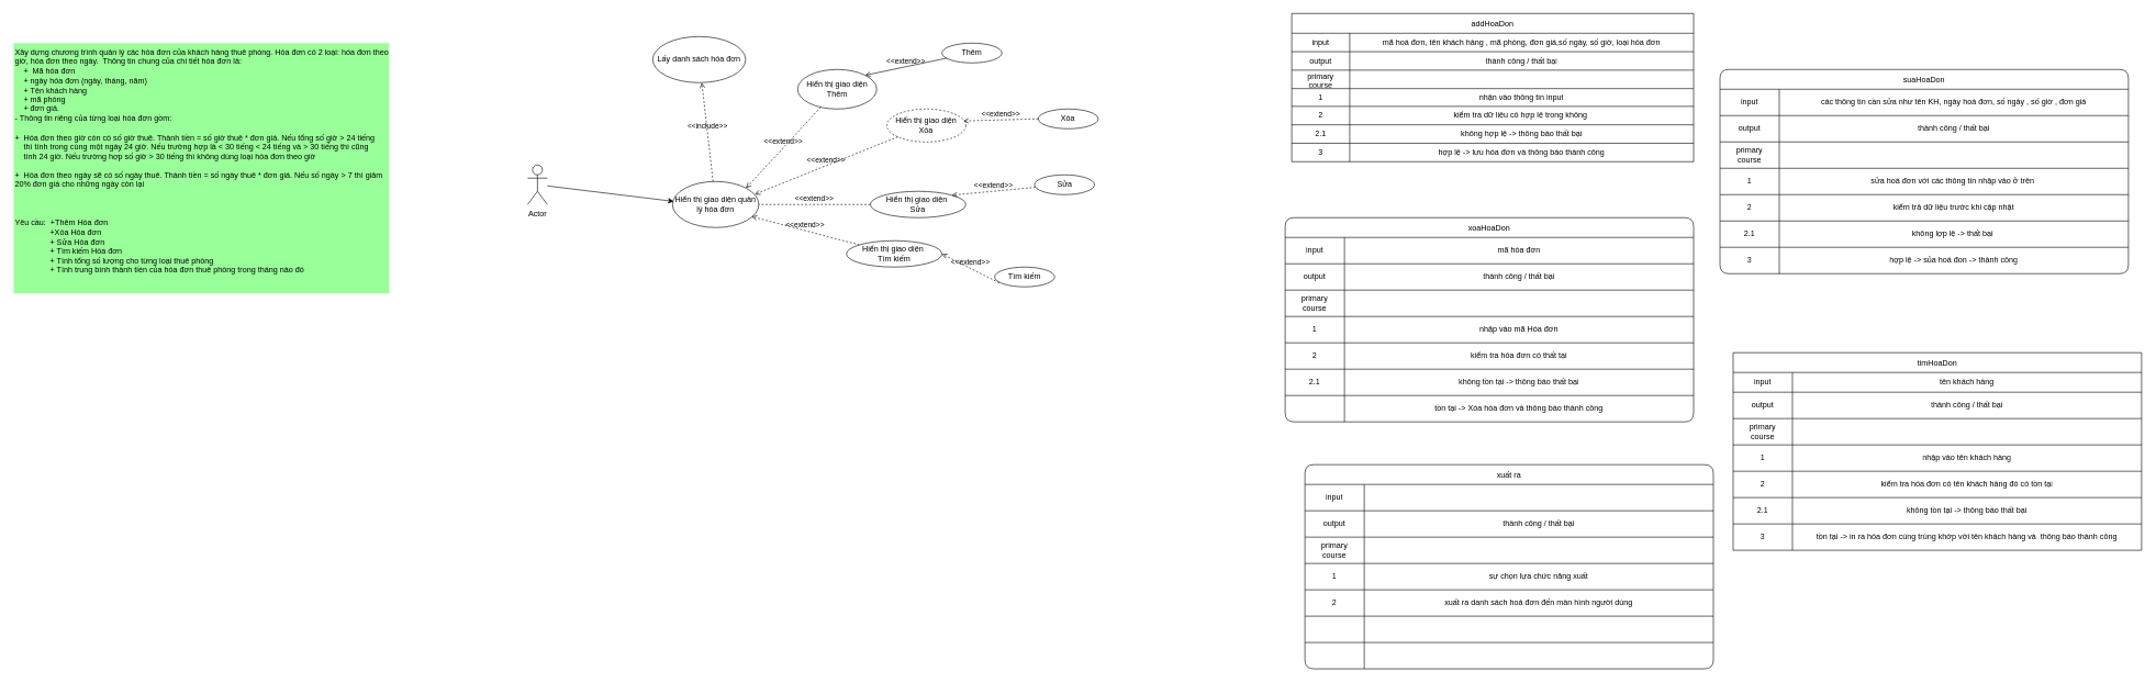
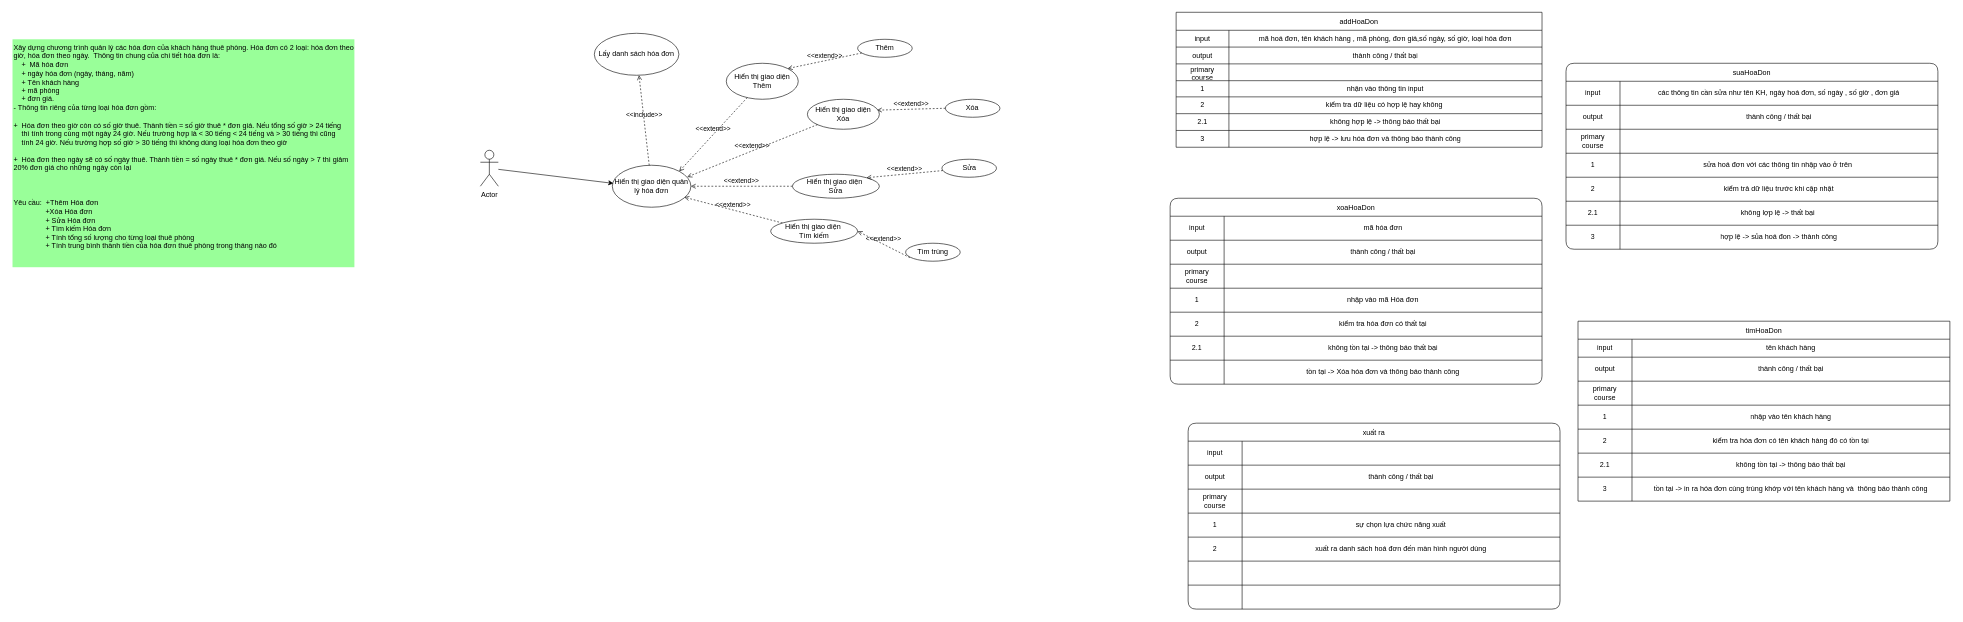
- <mxCell id="121" value="&amp;lt;&amp;lt;extend&amp;gt;&amp;gt;" style="html=1;verticalAlign=bottom;labelBackgroundColor=none;endArrow=open;endFill=0;dashed=0;rounded=0;entryX=1;entryY=0;entryDx=0;entryDy=0;" edge="1" parent="1" source="115" target="125"><mxGeometry width="160" relative="1" as="geometry"><mxPoint x="1365.25" y="215" as="sourcePoint" /><mxPoint x="1405.25" y="65" as="targetPoint" /></mxGeometry></mxCell>
+ <mxCell id="121" value="&amp;lt;&amp;lt;extend&amp;gt;&amp;gt;" style="html=1;verticalAlign=bottom;labelBackgroundColor=none;endArrow=open;endFill=0;dashed=1;rounded=0;entryX=1;entryY=0;entryDx=0;entryDy=0;" edge="1" parent="1" source="115" target="125"><mxGeometry width="160" relative="1" as="geometry"><mxPoint x="1365.25" y="215" as="sourcePoint" /><mxPoint x="1405.25" y="65" as="targetPoint" /></mxGeometry></mxCell>
- <mxCell id="18" value="kiểm tra dữ liệu có hợp lệ trong không&amp;nbsp;" style="shape=partialRectangle;html=1;whiteSpace=wrap;connectable=0;strokeColor=inherit;overflow=hidden;fillColor=none;top=0;left=0;bottom=0;right=0;pointerEvents=1;" parent="16" vertex="1"><mxGeometry x="88" width="522" height="28" as="geometry"><mxRectangle width="522" height="28" as="alternateBounds" /></mxGeometry></mxCell>
+ <mxCell id="18" value="kiểm tra dữ liệu có hợp lệ hay không&amp;nbsp;" style="shape=partialRectangle;html=1;whiteSpace=wrap;connectable=0;strokeColor=inherit;overflow=hidden;fillColor=none;top=0;left=0;bottom=0;right=0;pointerEvents=1;" parent="16" vertex="1"><mxGeometry x="88" width="522" height="28" as="geometry"><mxRectangle width="522" height="28" as="alternateBounds" /></mxGeometry></mxCell>
- <mxCell id="127" value="Hiển thị giao diện &lt;br&gt;Xóa" style="ellipse;whiteSpace=wrap;html=1;dashed=1;" vertex="1" parent="1"><mxGeometry x="1345.25" y="165" width="120" height="50" as="geometry" /></mxCell>
+ <mxCell id="127" value="Hiển thị giao diện &lt;br&gt;Xóa" style="ellipse;whiteSpace=wrap;html=1;" vertex="1" parent="1"><mxGeometry x="1345.25" y="165" width="120" height="50" as="geometry" /></mxCell>
- <mxCell id="123" value="&amp;lt;&amp;lt;extend&amp;gt;&amp;gt;" style="html=1;verticalAlign=bottom;labelBackgroundColor=none;endArrow=none;endFill=0;dashed=1;rounded=0;exitX=0;exitY=0.5;exitDx=0;exitDy=0;" edge="1" parent="1" source="132" target="118"><mxGeometry width="160" relative="1" as="geometry"><mxPoint x="1478.25" y="180" as="sourcePoint" /><mxPoint x="1256.25" y="330" as="targetPoint" /></mxGeometry></mxCell>
+ <mxCell id="123" value="&amp;lt;&amp;lt;extend&amp;gt;&amp;gt;" style="html=1;verticalAlign=bottom;labelBackgroundColor=none;endArrow=open;endFill=0;dashed=1;rounded=0;exitX=0;exitY=0.5;exitDx=0;exitDy=0;" edge="1" parent="1" source="132" target="118"><mxGeometry width="160" relative="1" as="geometry"><mxPoint x="1478.25" y="180" as="sourcePoint" /><mxPoint x="1256.25" y="330" as="targetPoint" /></mxGeometry></mxCell>
- <mxCell id="117" value="Tìm kiếm" style="ellipse;whiteSpace=wrap;html=1;" vertex="1" parent="1"><mxGeometry x="1509" y="405" width="91" height="30" as="geometry" /></mxCell>
+ <mxCell id="117" value="Tìm trùng" style="ellipse;whiteSpace=wrap;html=1;" vertex="1" parent="1"><mxGeometry x="1509" y="405" width="91" height="30" as="geometry" /></mxCell>
